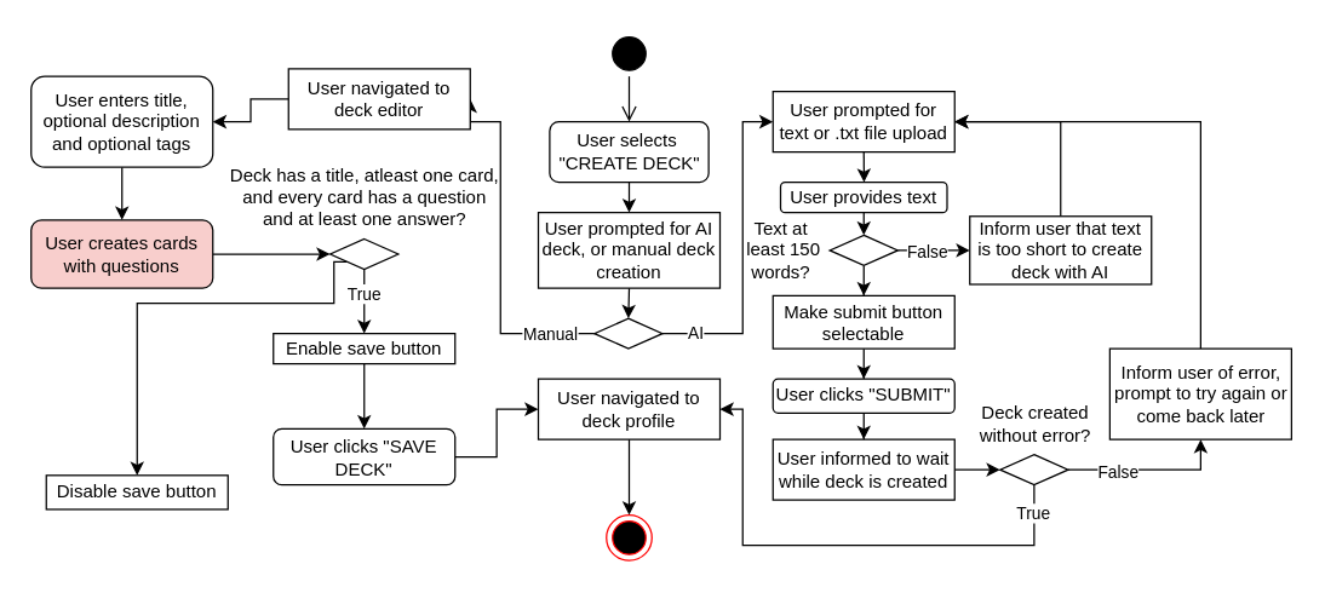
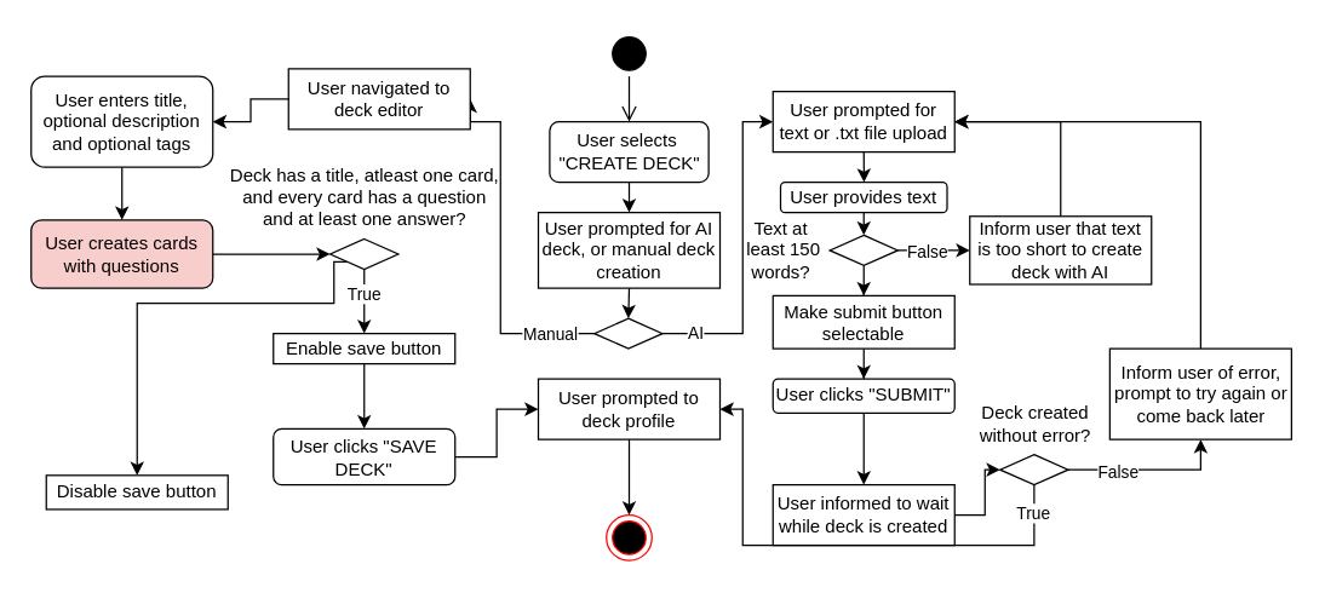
- <mxCell id="39" value="User navigated to deck profile" style="rounded=0;whiteSpace=wrap;html=1;" vertex="1" parent="1"><mxGeometry x="355" y="250" width="120" height="40" as="geometry" /></mxCell>
+ <mxCell id="39" value="User prompted to deck profile" style="rounded=0;whiteSpace=wrap;html=1;" vertex="1" parent="1"><mxGeometry x="355" y="250" width="120" height="40" as="geometry" /></mxCell>
- <mxCell id="29" value="User informed to wait while deck is created" style="rounded=0;whiteSpace=wrap;html=1;" vertex="1" parent="1"><mxGeometry x="510" y="290" width="120" height="40" as="geometry" /></mxCell>
+ <mxCell id="29" value="User informed to wait while deck is created" style="rounded=0;whiteSpace=wrap;html=1;" vertex="1" parent="1"><mxGeometry x="510" y="320" width="120" height="40" as="geometry" /></mxCell>
